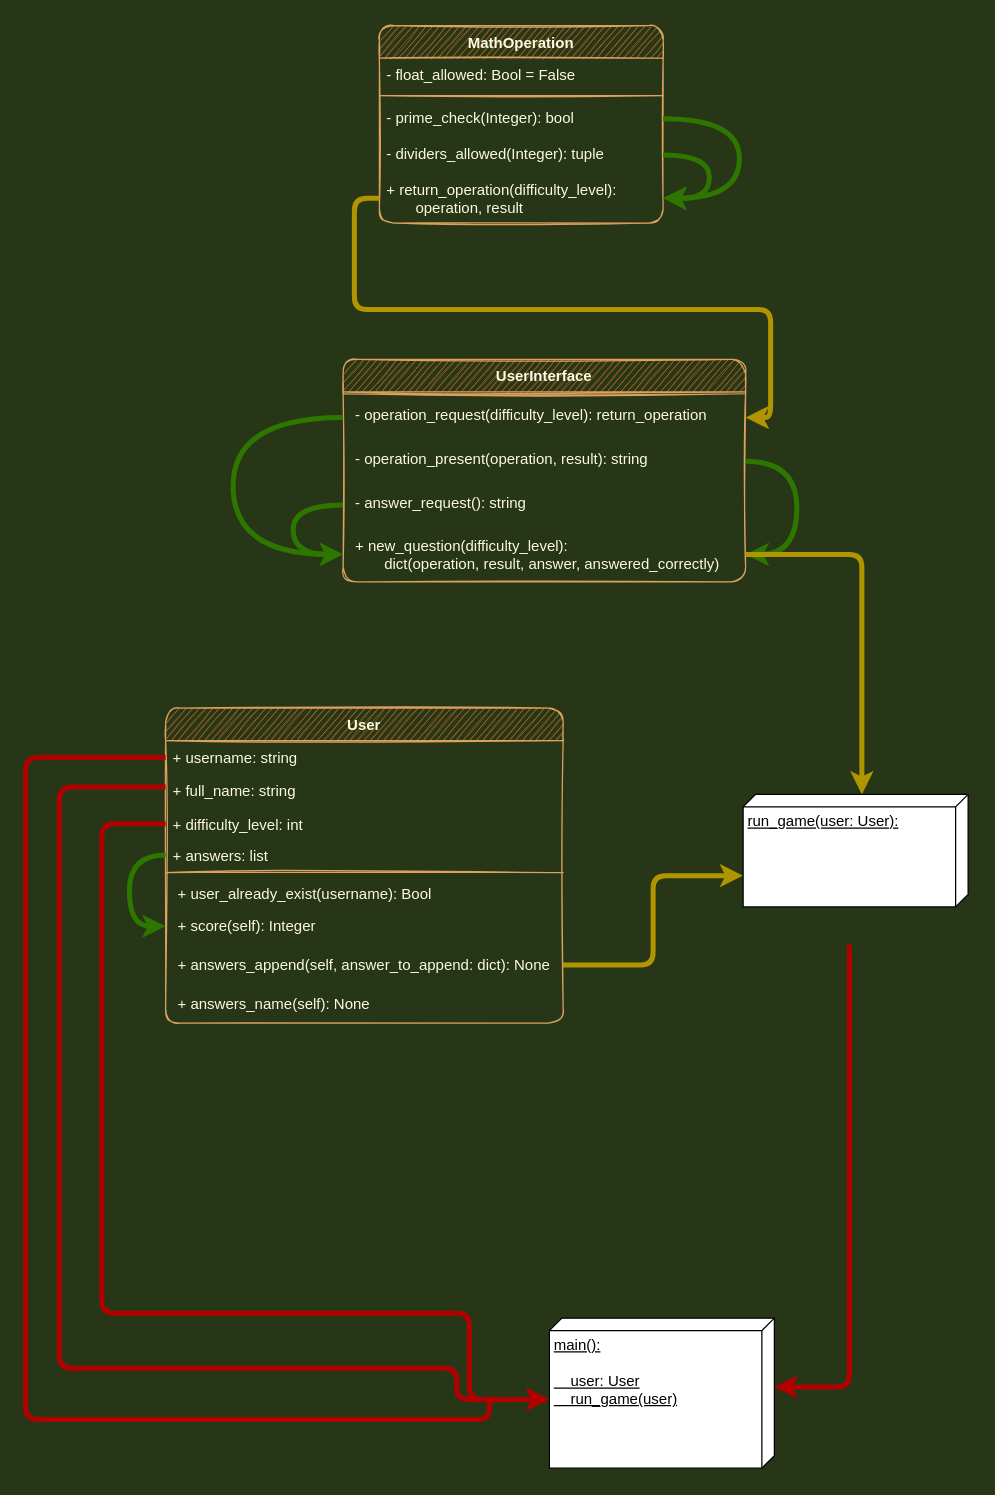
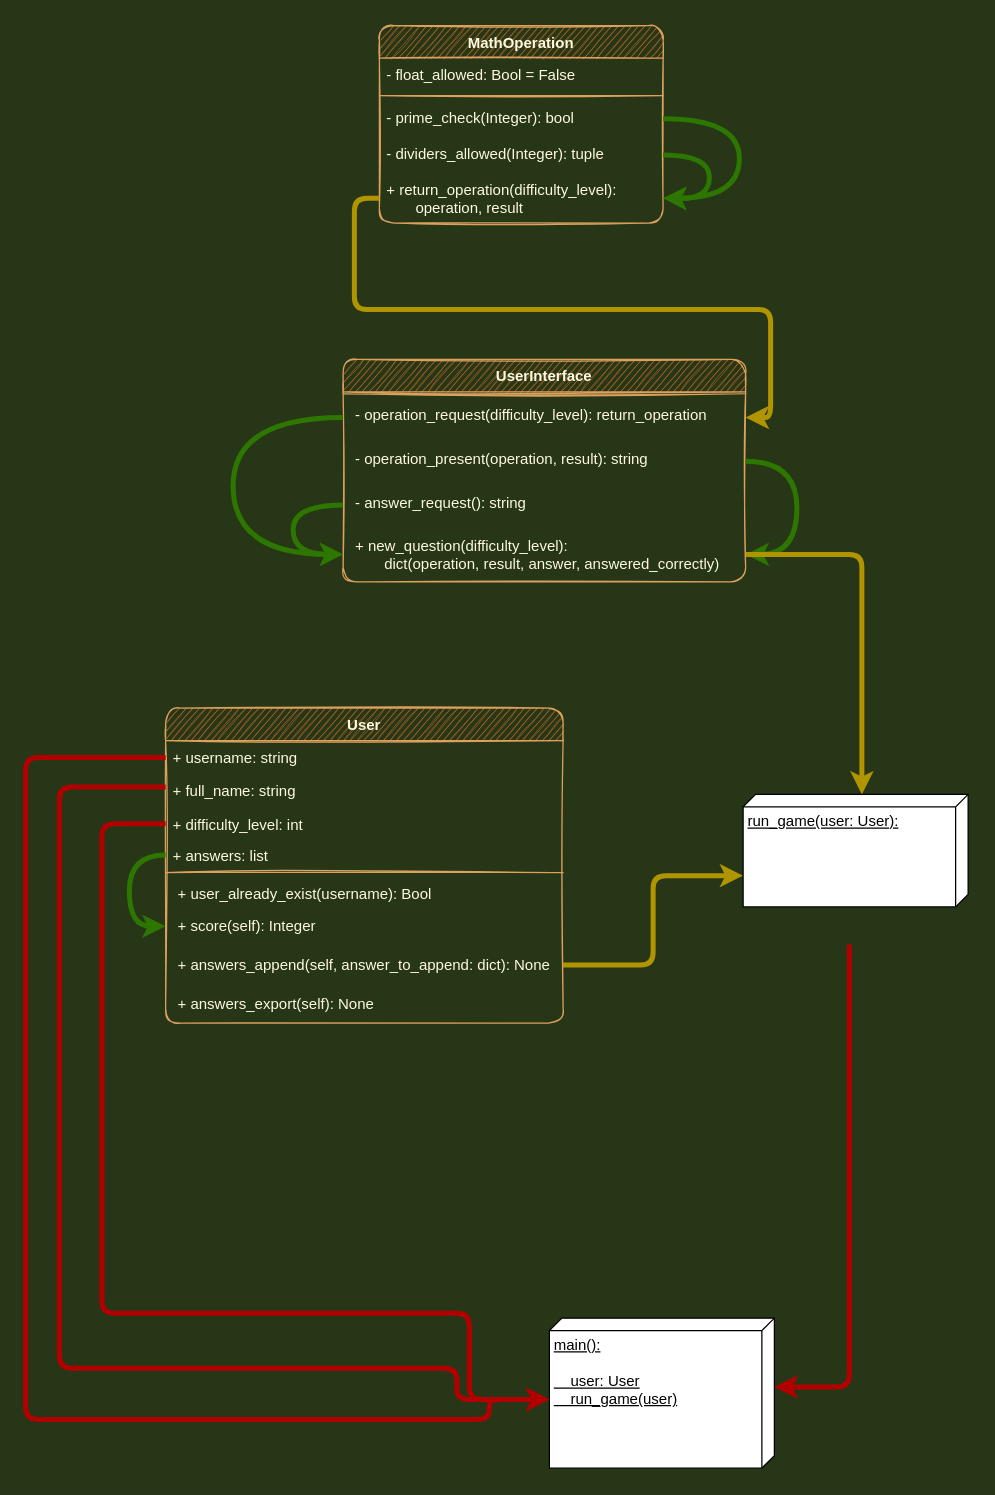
- <mxCell id="13" value="+ answers_name(self): None" style="text;strokeColor=none;fillColor=none;align=left;verticalAlign=top;spacingLeft=6;spacingRight=4;overflow=hidden;rotatable=0;points=[[0,0.5],[1,0.5]];portConstraint=eastwest;fontColor=#FEFAE0;sketch=1;rounded=1;spacing=4;" parent="3" vertex="1"><mxGeometry y="221" width="318" height="31" as="geometry" /></mxCell>
+ <mxCell id="13" value="+ answers_export(self): None" style="text;strokeColor=none;fillColor=none;align=left;verticalAlign=top;spacingLeft=6;spacingRight=4;overflow=hidden;rotatable=0;points=[[0,0.5],[1,0.5]];portConstraint=eastwest;fontColor=#FEFAE0;sketch=1;rounded=1;spacing=4;" parent="3" vertex="1"><mxGeometry y="221" width="318" height="31" as="geometry" /></mxCell>
